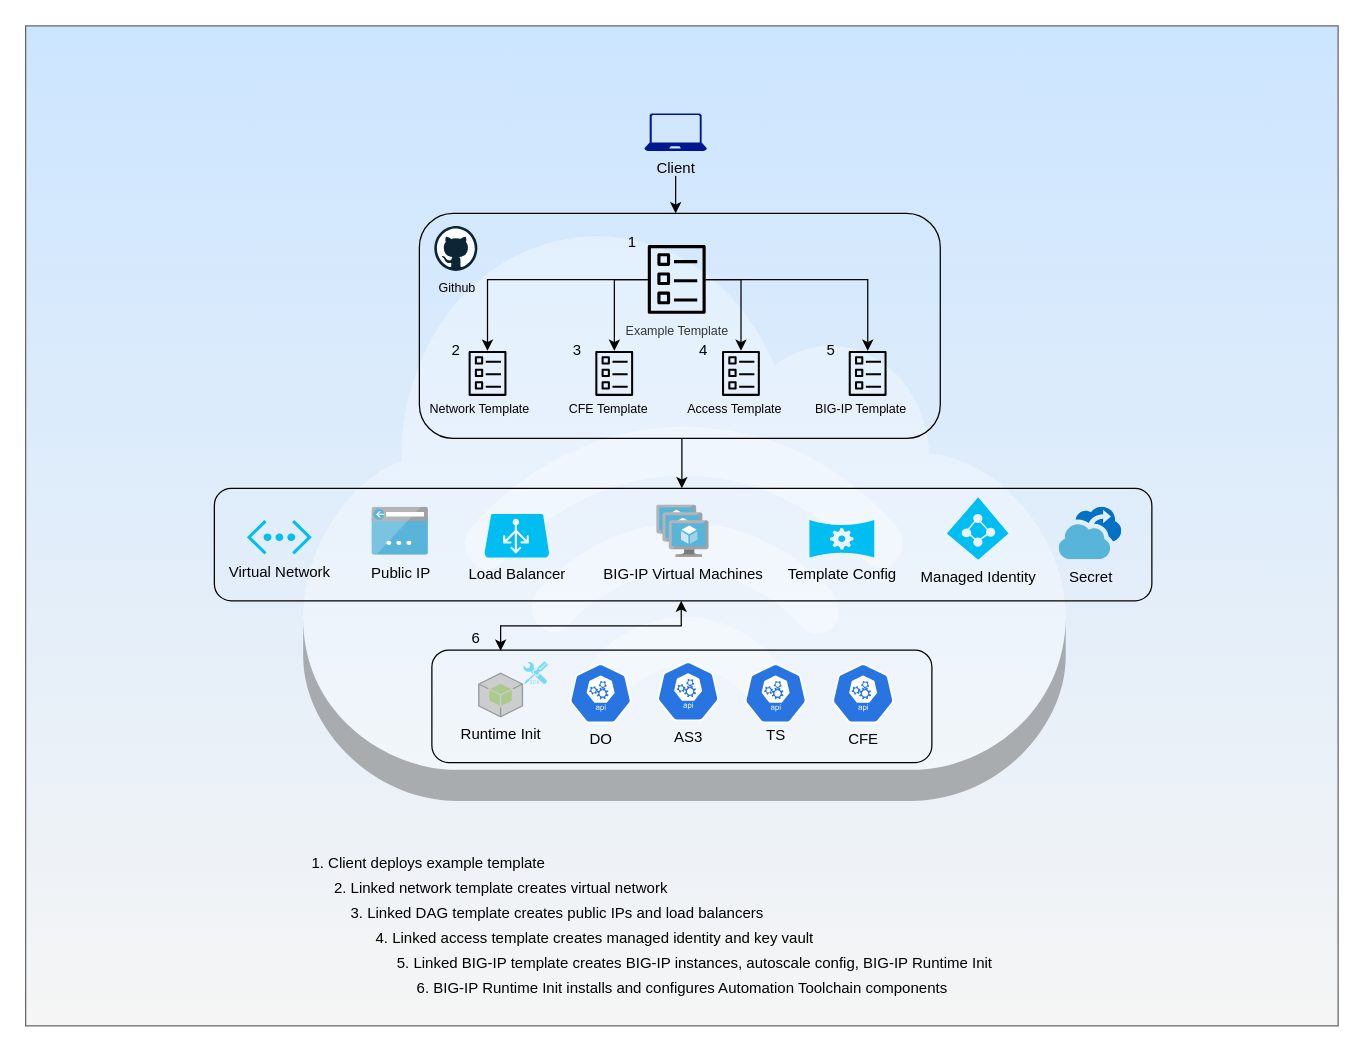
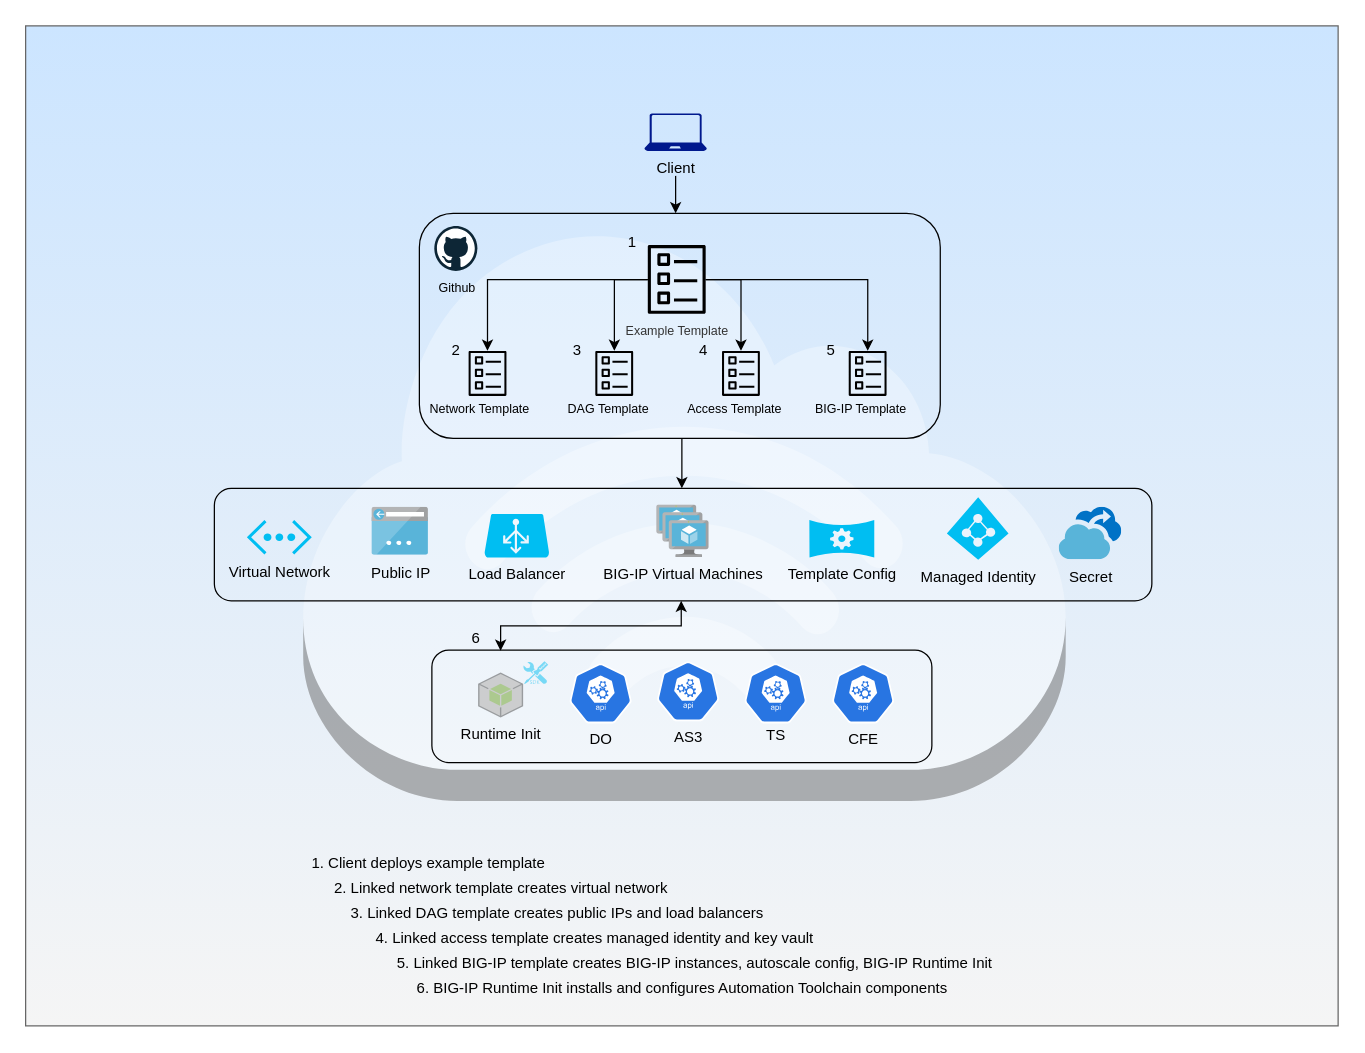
- <mxCell id="19" value="&lt;font style=&quot;font-size: 10px&quot;&gt;CFE Template&lt;/font&gt;" style="text;html=1;resizable=0;autosize=1;align=center;verticalAlign=middle;points=[];fillColor=none;strokeColor=none;rounded=0;opacity=50;" parent="17" vertex="1"><mxGeometry x="6.195" y="46" width="80" height="20" as="geometry" /></mxCell>
+ <mxCell id="19" value="&lt;font style=&quot;font-size: 10px&quot;&gt;DAG Template&lt;/font&gt;" style="text;html=1;resizable=0;autosize=1;align=center;verticalAlign=middle;points=[];fillColor=none;strokeColor=none;rounded=0;opacity=50;" parent="17" vertex="1"><mxGeometry x="6.195" y="46" width="80" height="20" as="geometry" /></mxCell>
